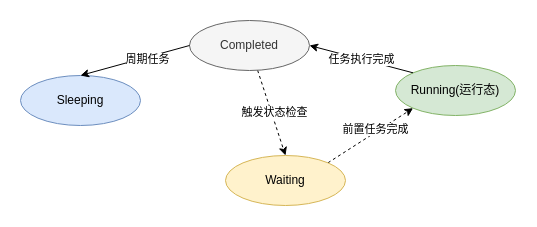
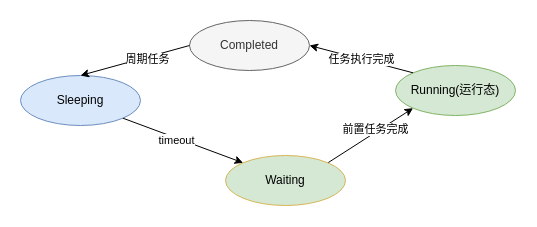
- <mxCell id="4" style="rounded=0;orthogonalLoop=1;jettySize=auto;html=1;entryX=0.5;entryY=0;entryDx=0;entryDy=0;dashed=1;" edge="1" parent="1" source="6" target="7"><mxGeometry relative="1" as="geometry" /></mxCell>
- <mxCell id="5" value="触发状态检查" style="edgeLabel;html=1;align=center;verticalAlign=middle;resizable=0;points=[];" vertex="1" connectable="0" parent="4"><mxGeometry y="3" relative="1" as="geometry"><mxPoint as="offset" /></mxGeometry></mxCell>
+ <mxCell id="14" value="" style="endArrow=classic;html=1;rounded=0;exitX=1;exitY=1;exitDx=0;exitDy=0;entryX=0;entryY=0;entryDx=0;entryDy=0;" edge="1" parent="1" source="8" target="7"><mxGeometry width="50" height="50" relative="1" as="geometry"><mxPoint x="105" y="255" as="sourcePoint" /><mxPoint x="155" y="205" as="targetPoint" /></mxGeometry></mxCell>
+ <mxCell id="15" value="timeout" style="edgeLabel;html=1;align=center;verticalAlign=middle;resizable=0;points=[];" vertex="1" connectable="0" parent="14"><mxGeometry x="-0.111" y="-2" relative="1" as="geometry"><mxPoint as="offset" /></mxGeometry></mxCell>
- <mxCell id="2" style="rounded=0;orthogonalLoop=1;jettySize=auto;html=1;entryX=0;entryY=1;entryDx=0;entryDy=0;exitX=1;exitY=0;exitDx=0;exitDy=0;dashed=1;" edge="1" parent="1" source="7" target="9"><mxGeometry relative="1" as="geometry" /></mxCell>
+ <mxCell id="2" style="rounded=0;orthogonalLoop=1;jettySize=auto;html=1;entryX=0;entryY=1;entryDx=0;entryDy=0;exitX=1;exitY=0;exitDx=0;exitDy=0;" edge="1" parent="1" source="7" target="9"><mxGeometry relative="1" as="geometry" /></mxCell>
- <mxCell id="7" value="Waiting" style="ellipse;whiteSpace=wrap;html=1;fillColor=#fff2cc;strokeColor=#d6b656;" vertex="1" parent="1"><mxGeometry x="225" y="155" width="120" height="50" as="geometry" /></mxCell>
+ <mxCell id="7" value="Waiting" style="ellipse;whiteSpace=wrap;html=1;fillColor=#d5e8d4;strokeColor=#d6b656;" vertex="1" parent="1"><mxGeometry x="225" y="155" width="120" height="50" as="geometry" /></mxCell>
